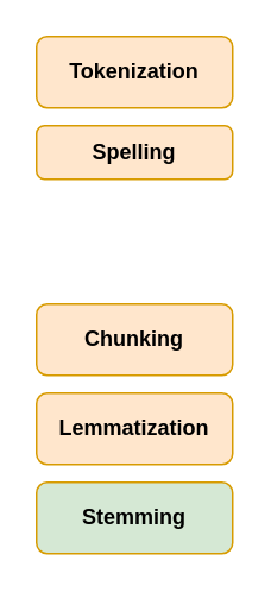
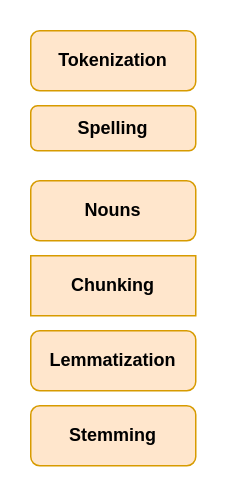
+ <mxCell id="4" value="Nouns" style="rounded=1;whiteSpace=wrap;html=1;fontStyle=1;strokeColor=#d79b00;fillColor=#ffe6cc;startSize=50;" vertex="1" parent="1"><mxGeometry x="20" y="120" width="110" height="40" as="geometry" /></mxCell>
- <mxCell id="5" value="Chunking" style="rounded=1;whiteSpace=wrap;html=1;fontStyle=1;strokeColor=#d79b00;fillColor=#ffe6cc;startSize=50;" vertex="1" parent="1"><mxGeometry x="20" y="170" width="110" height="40" as="geometry" /></mxCell>
+ <mxCell id="5" value="Chunking" style="whiteSpace=wrap;html=1;fontStyle=1;strokeColor=#d79b00;fillColor=#ffe6cc;startSize=50;rounded=0;" vertex="1" parent="1"><mxGeometry x="20" y="170" width="110" height="40" as="geometry" /></mxCell>
- <mxCell id="6" value="Stemming" style="rounded=1;whiteSpace=wrap;html=1;fontStyle=1;strokeColor=#d79b00;fillColor=#d5e8d4;startSize=50;" vertex="1" parent="1"><mxGeometry x="20" y="270" width="110" height="40" as="geometry" /></mxCell>
+ <mxCell id="6" value="Stemming" style="rounded=1;whiteSpace=wrap;html=1;fontStyle=1;strokeColor=#d79b00;fillColor=#ffe6cc;startSize=50;" vertex="1" parent="1"><mxGeometry x="20" y="270" width="110" height="40" as="geometry" /></mxCell>
